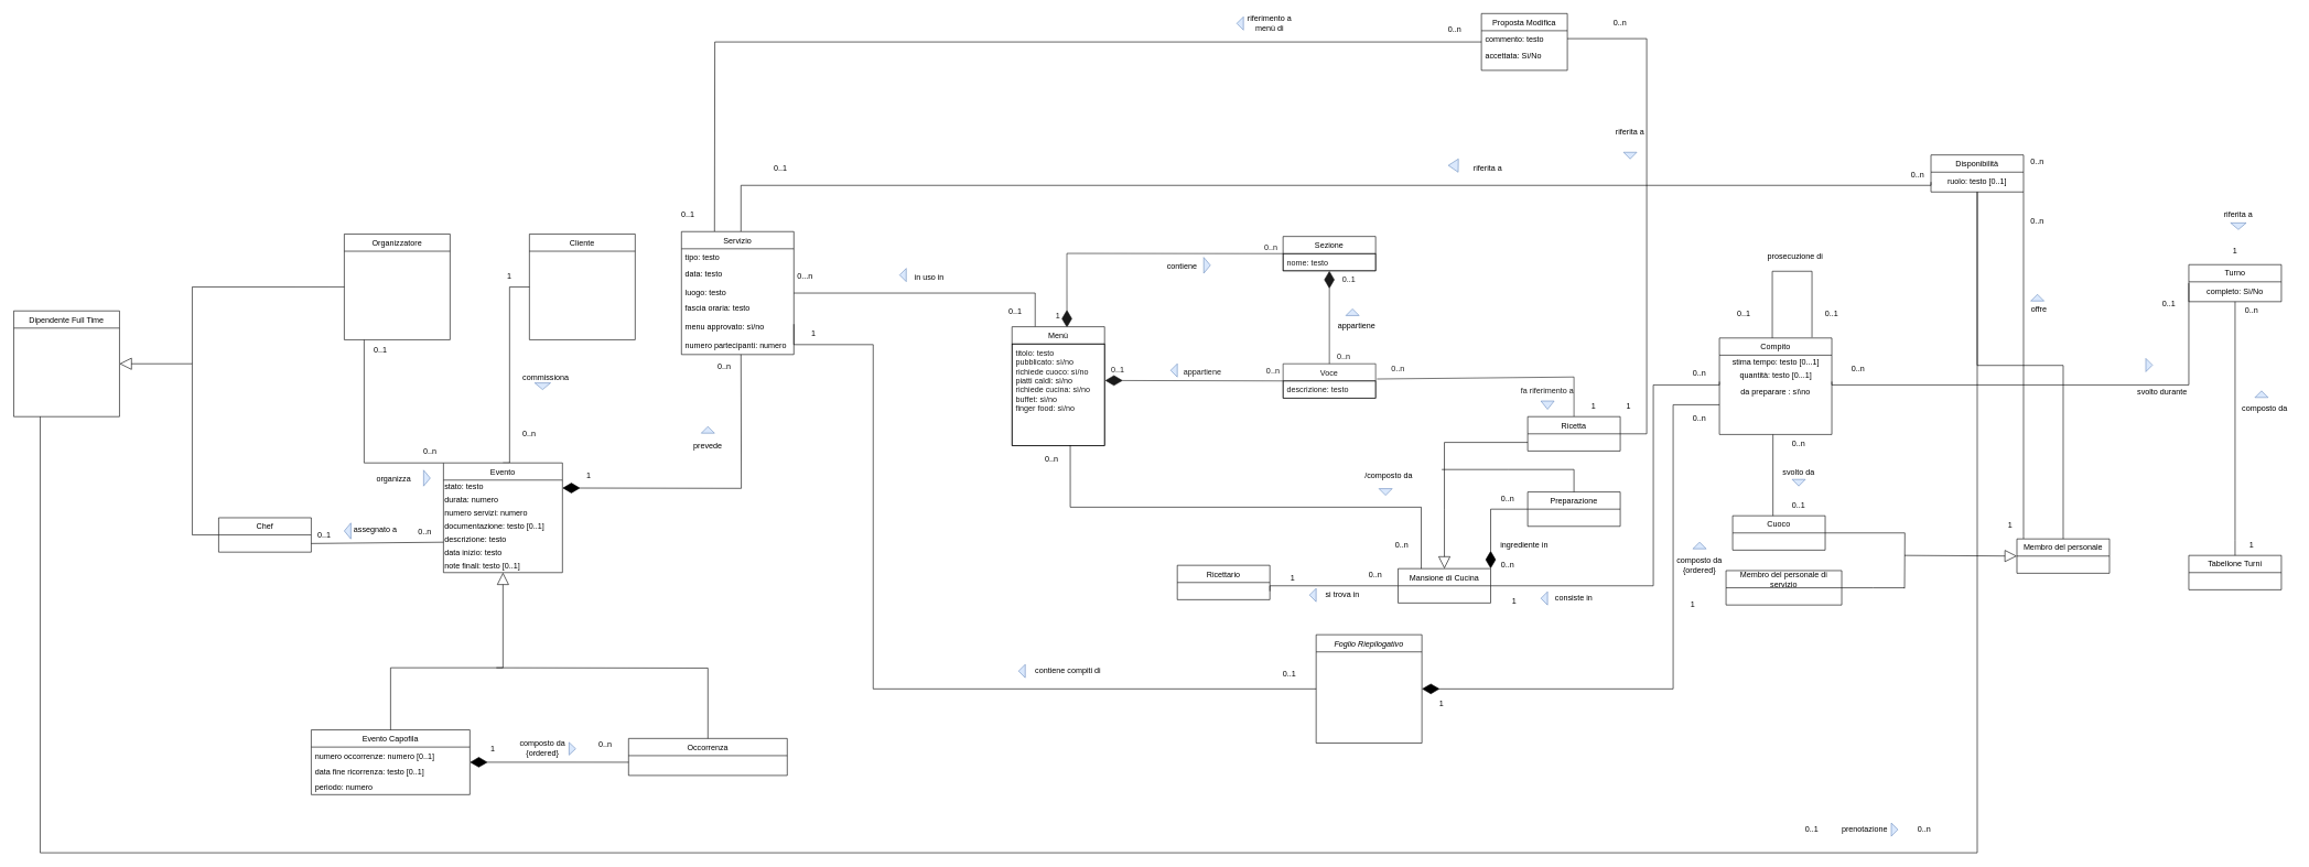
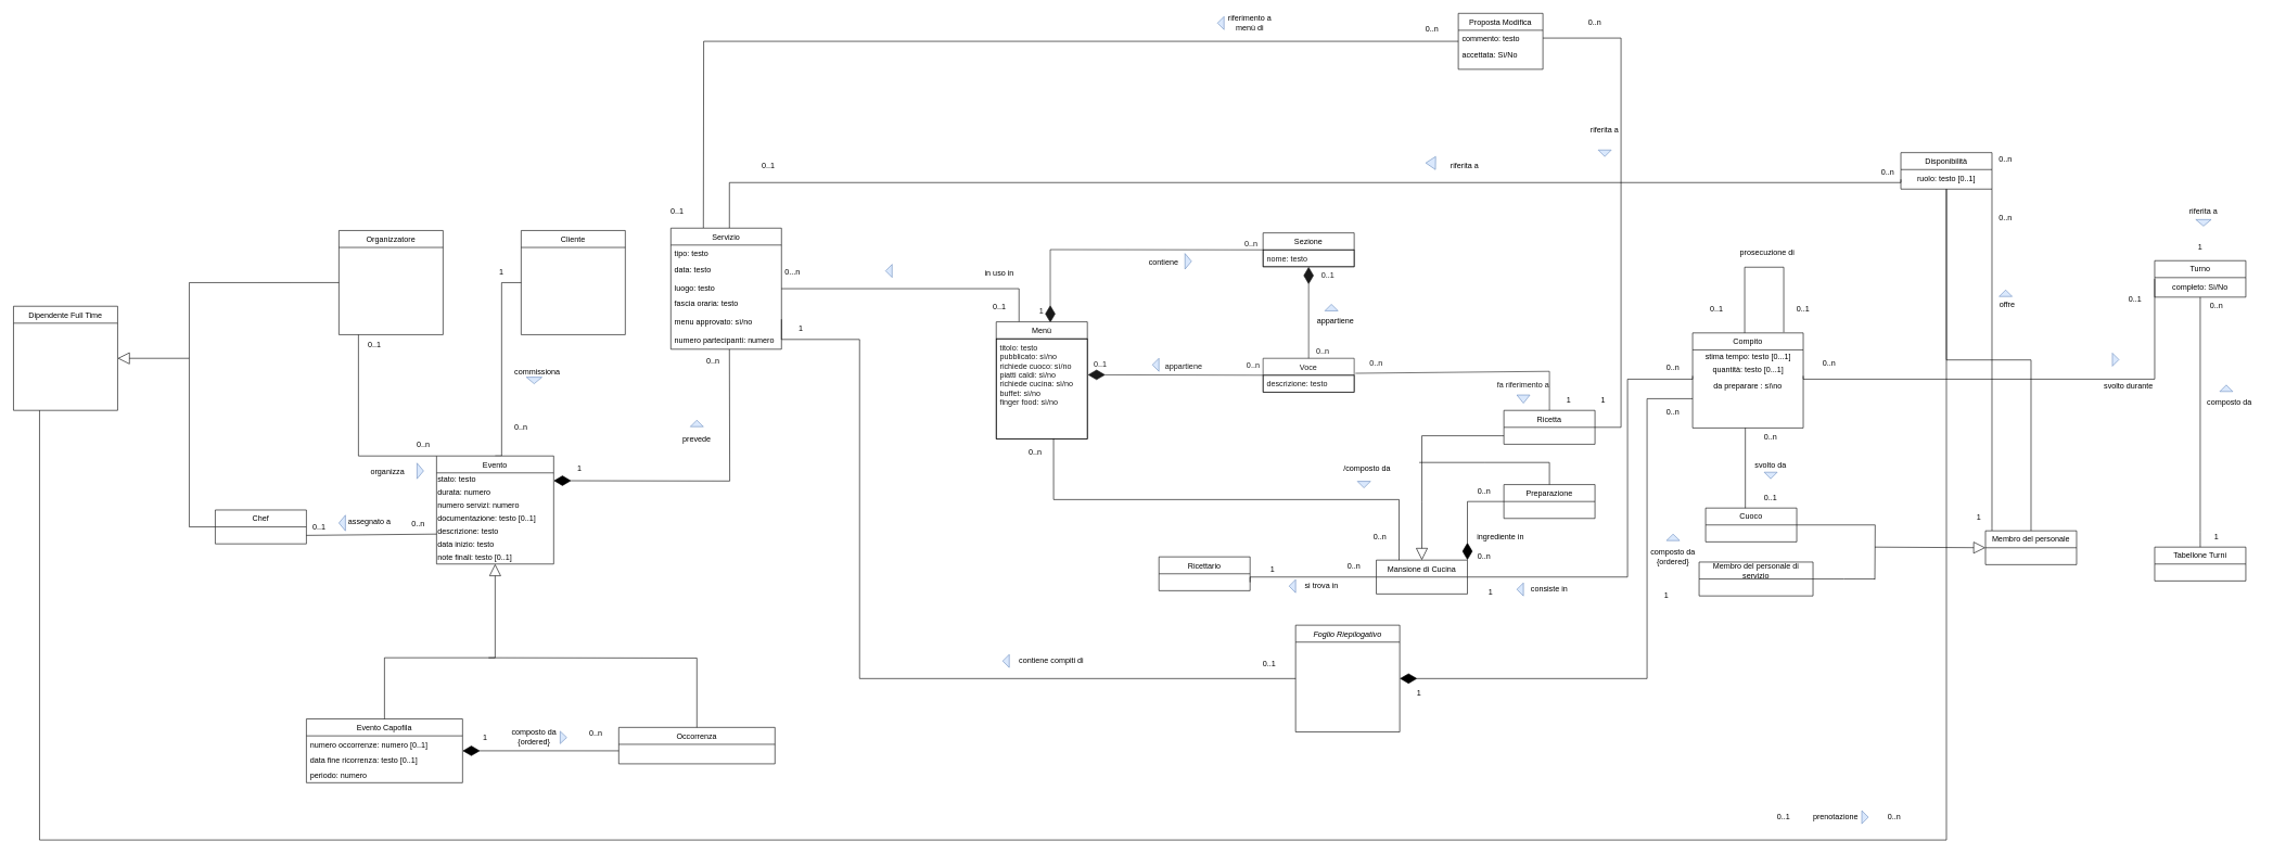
- <mxCell id="30" value="in uso in" style="text;html=1;strokeColor=none;fillColor=none;align=center;verticalAlign=middle;whiteSpace=wrap;rounded=0;" parent="1" vertex="1"><mxGeometry x="1380" y="409.33" width="50" height="20" as="geometry" /></mxCell>
+ <mxCell id="30" value="in uso in" style="text;html=1;strokeColor=none;fillColor=none;align=center;verticalAlign=middle;whiteSpace=wrap;rounded=0;" parent="1" vertex="1"><mxGeometry x="1510" y="409.33" width="50" height="20" as="geometry" /></mxCell>
